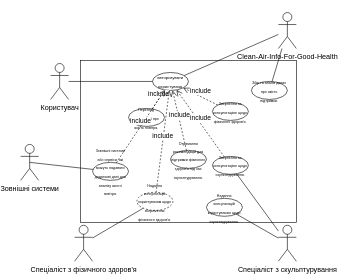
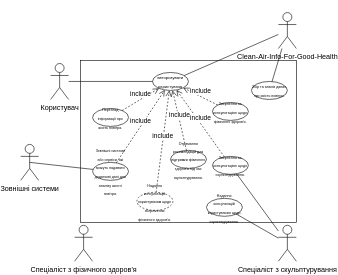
- <mxCell id="10" value="&lt;font style=&quot;font-size: 6px;&quot;&gt;Збір та аналіз даних про якість підтримки.&lt;/font&gt;" style="ellipse;whiteSpace=wrap;html=1;" vertex="1" parent="1"><mxGeometry x="405" y="135" width="60" height="30" as="geometry" /></mxCell>
+ <mxCell id="10" value="&lt;font style=&quot;font-size: 6px;&quot;&gt;Збір та аналіз даних про якість повітря.&lt;/font&gt;" style="ellipse;whiteSpace=wrap;html=1;" vertex="1" parent="1"><mxGeometry x="405" y="135" width="60" height="30" as="geometry" /></mxCell>
- <mxCell id="5" value="&lt;font style=&quot;font-size: 6px;&quot;&gt;Перегляд інформації про якість повітря.&lt;/font&gt;" style="ellipse;whiteSpace=wrap;html=1;" vertex="1" parent="1"><mxGeometry x="200" y="180" width="60" height="30" as="geometry" /></mxCell>
+ <mxCell id="5" value="&lt;font style=&quot;font-size: 6px;&quot;&gt;Перегляд інформації про якість повітря.&lt;/font&gt;" style="ellipse;whiteSpace=wrap;html=1;" vertex="1" parent="1"><mxGeometry x="140" y="180" width="60" height="30" as="geometry" /></mxCell>
- <mxCell id="26" value="" style="endArrow=none;html=1;rounded=0;" edge="1" parent="1" source="11" target="12"><mxGeometry width="50" height="50" relative="1" as="geometry"><mxPoint x="220" y="280" as="sourcePoint" /><mxPoint x="270" y="230" as="targetPoint" /></mxGeometry></mxCell>
